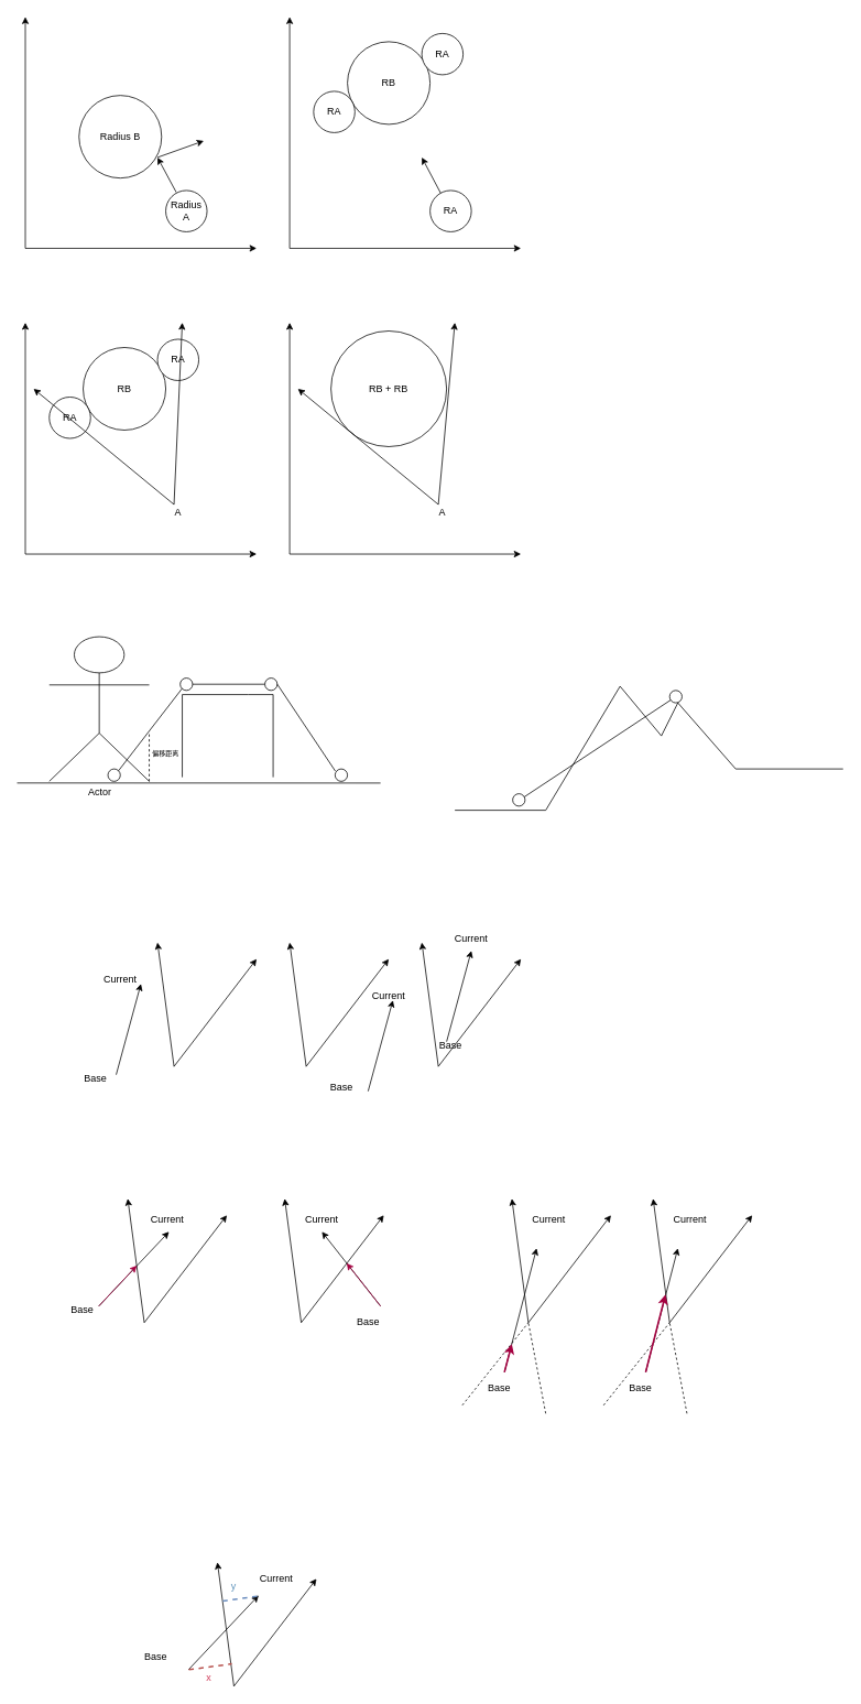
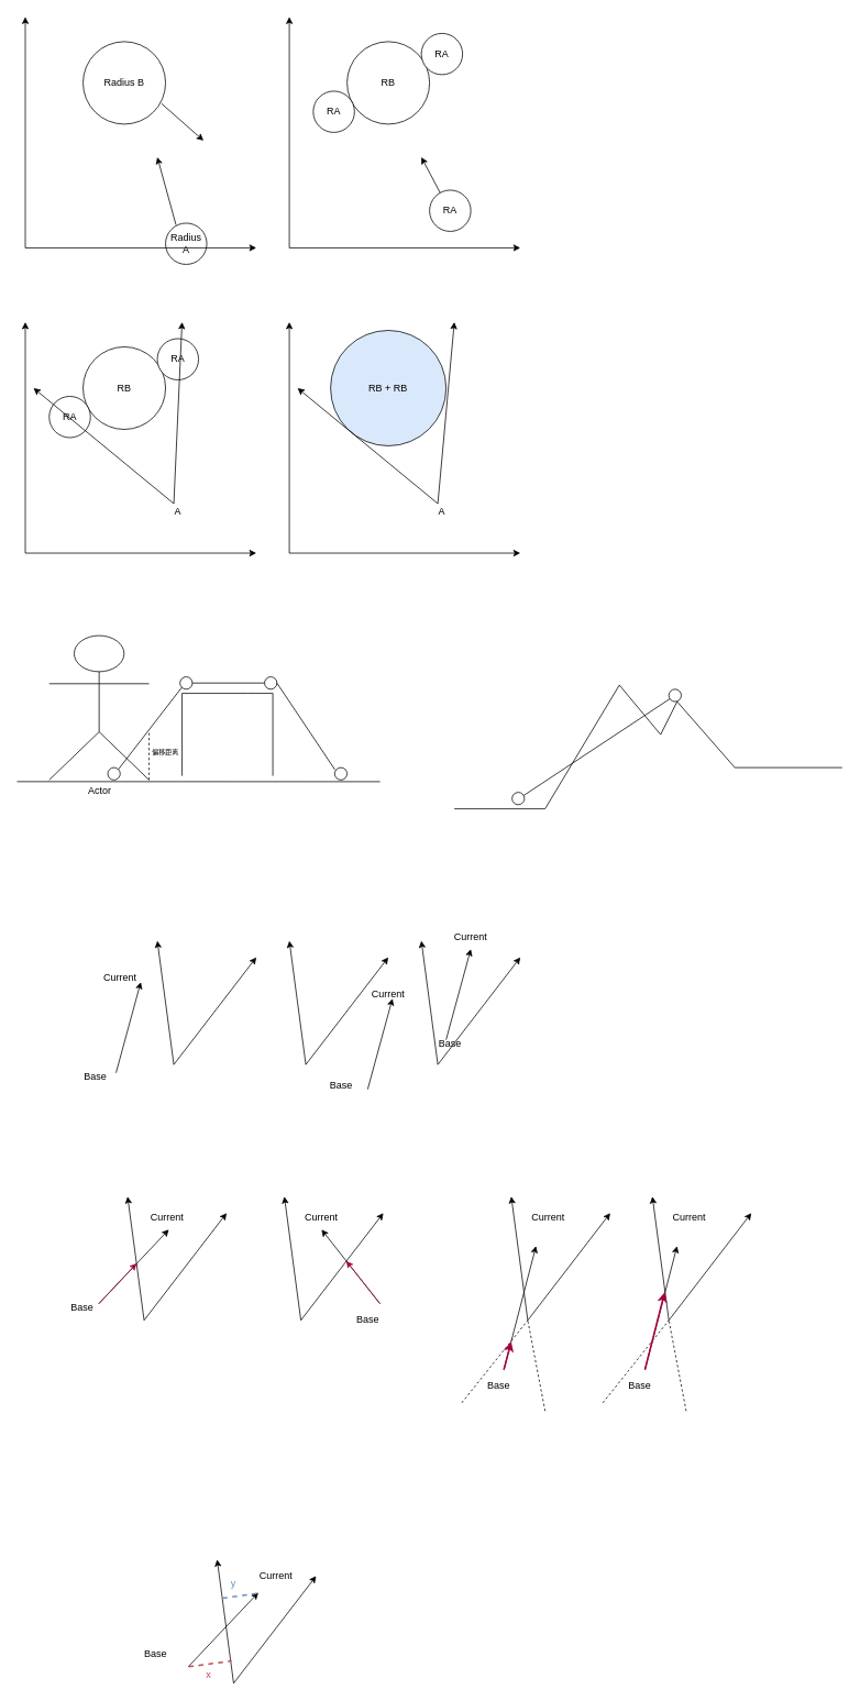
- <mxCell id="2" value="Radius B" style="ellipse;whiteSpace=wrap;html=1;aspect=fixed;" parent="1" vertex="1"><mxGeometry x="95" y="115" width="100" height="100" as="geometry" /></mxCell>
+ <mxCell id="2" value="Radius B" style="ellipse;whiteSpace=wrap;html=1;aspect=fixed;" parent="1" vertex="1"><mxGeometry x="100" y="50" width="100" height="100" as="geometry" /></mxCell>
- <mxCell id="3" value="Radius A" style="ellipse;whiteSpace=wrap;html=1;aspect=fixed;" parent="1" vertex="1"><mxGeometry x="200" y="230" width="50" height="50" as="geometry" /></mxCell>
+ <mxCell id="3" value="Radius A" style="ellipse;whiteSpace=wrap;html=1;aspect=fixed;" parent="1" vertex="1"><mxGeometry x="200" y="270" width="50" height="50" as="geometry" /></mxCell>
- <mxCell id="22" value="RB + RB" style="ellipse;whiteSpace=wrap;html=1;aspect=fixed;" parent="1" vertex="1"><mxGeometry x="400" y="400" width="140" height="140" as="geometry" /></mxCell>
+ <mxCell id="22" value="RB + RB" style="ellipse;whiteSpace=wrap;html=1;aspect=fixed;fillColor=#dae8fc;" parent="1" vertex="1"><mxGeometry x="400" y="400" width="140" height="140" as="geometry" /></mxCell>
